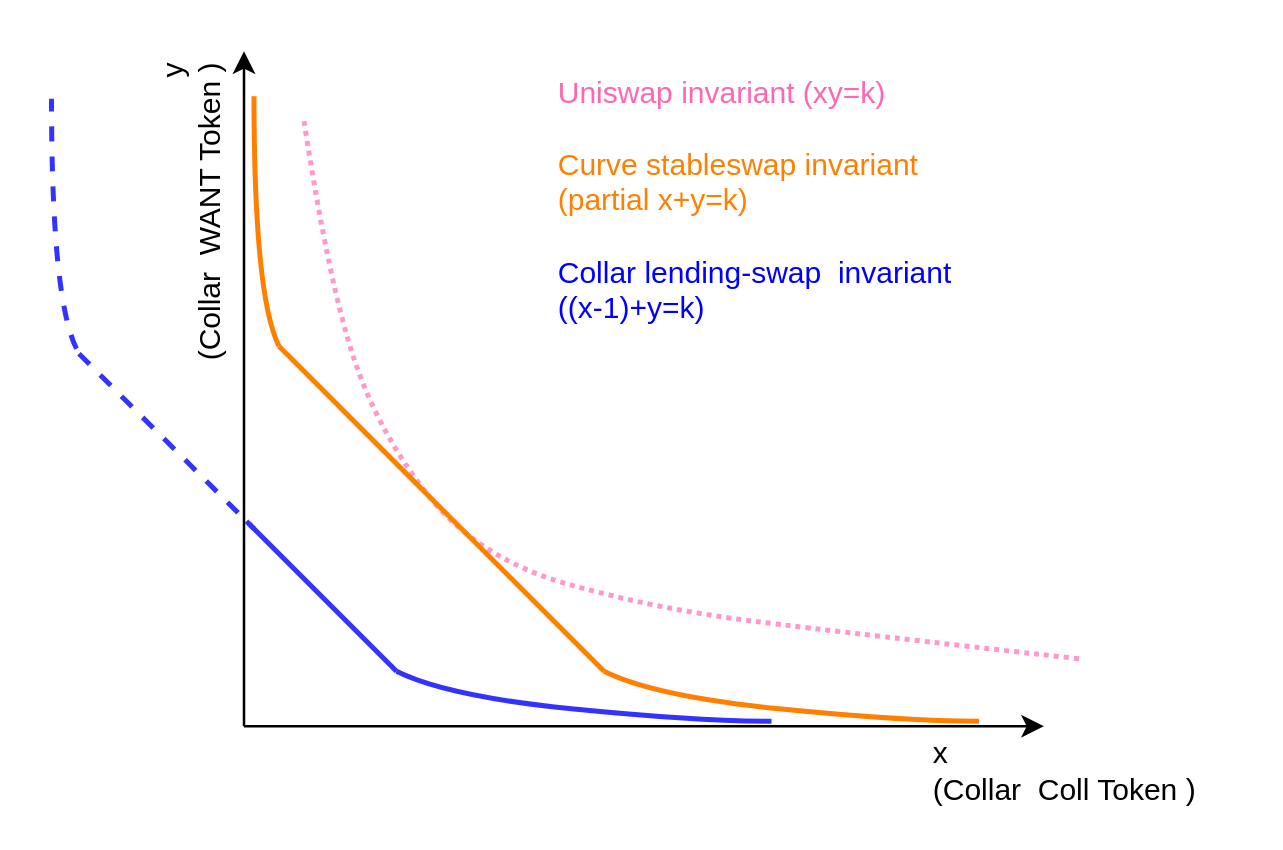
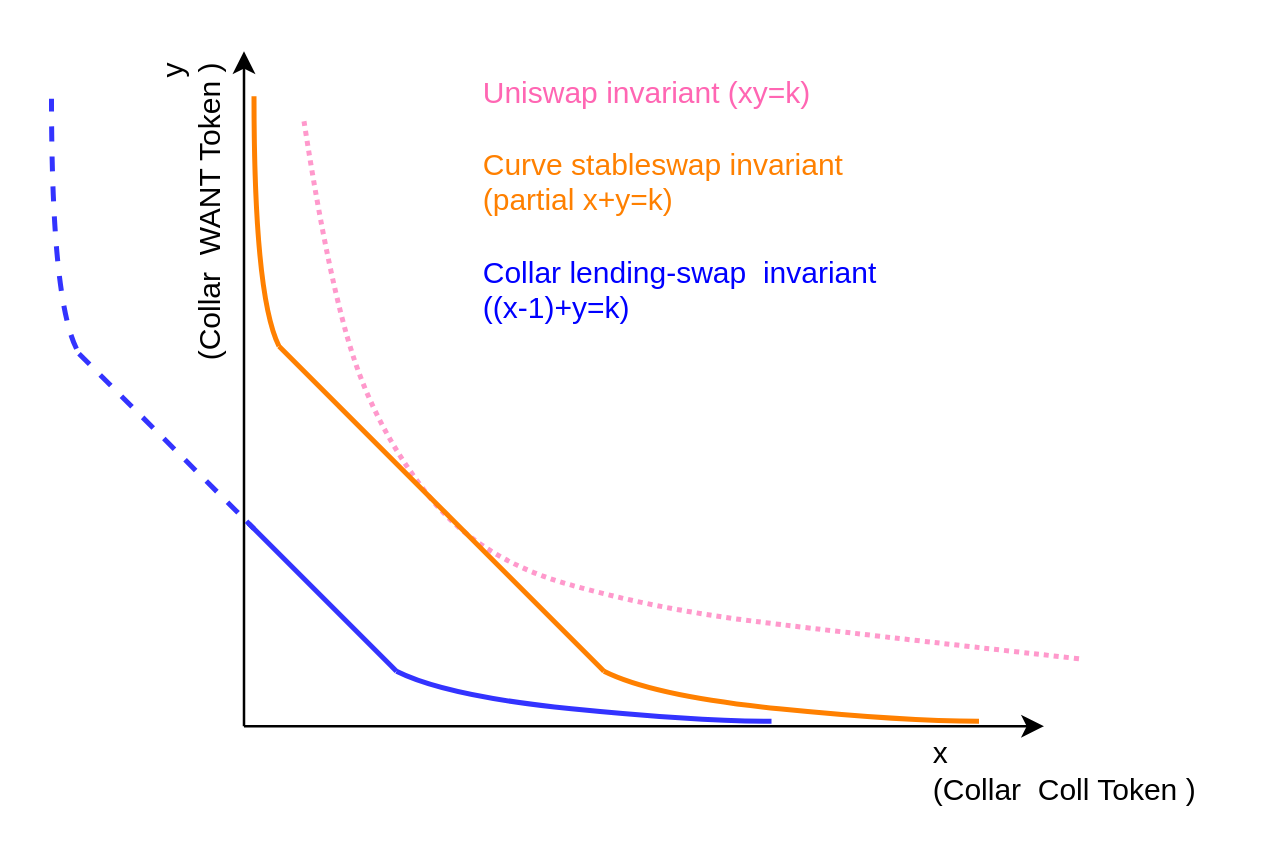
- <mxCell id="13" value="&lt;font color=&quot;#ff66b3&quot;&gt;Uniswap invariant (xy=k)&amp;nbsp;&lt;/font&gt;&lt;br&gt;&lt;br&gt;&lt;font color=&quot;#ff8000&quot;&gt;Curve stableswap invariant &lt;br&gt;(partial x+y=k)&lt;br&gt;&lt;/font&gt;&lt;br&gt;&lt;font color=&quot;#0000ff&quot;&gt;Collar lending-swap&amp;nbsp; invariant&amp;nbsp;&lt;br&gt;((x-1)+y=k)&lt;br&gt;&lt;/font&gt;" style="text;html=1;strokeColor=none;fillColor=none;align=left;verticalAlign=top;whiteSpace=wrap;rounded=0;" vertex="1" parent="1"><mxGeometry x="221" y="23" width="210" height="130" as="geometry" /></mxCell>
+ <mxCell id="13" value="&lt;font color=&quot;#ff66b3&quot;&gt;Uniswap invariant (xy=k)&amp;nbsp;&lt;/font&gt;&lt;br&gt;&lt;br&gt;&lt;font color=&quot;#ff8000&quot;&gt;Curve stableswap invariant &lt;br&gt;(partial x+y=k)&lt;br&gt;&lt;/font&gt;&lt;br&gt;&lt;font color=&quot;#0000ff&quot;&gt;Collar lending-swap&amp;nbsp; invariant&amp;nbsp;&lt;br&gt;((x-1)+y=k)&lt;br&gt;&lt;/font&gt;" style="text;html=1;strokeColor=none;fillColor=none;align=left;verticalAlign=top;whiteSpace=wrap;rounded=0;" vertex="1" parent="1"><mxGeometry x="191" y="23" width="210" height="130" as="geometry" /></mxCell>
